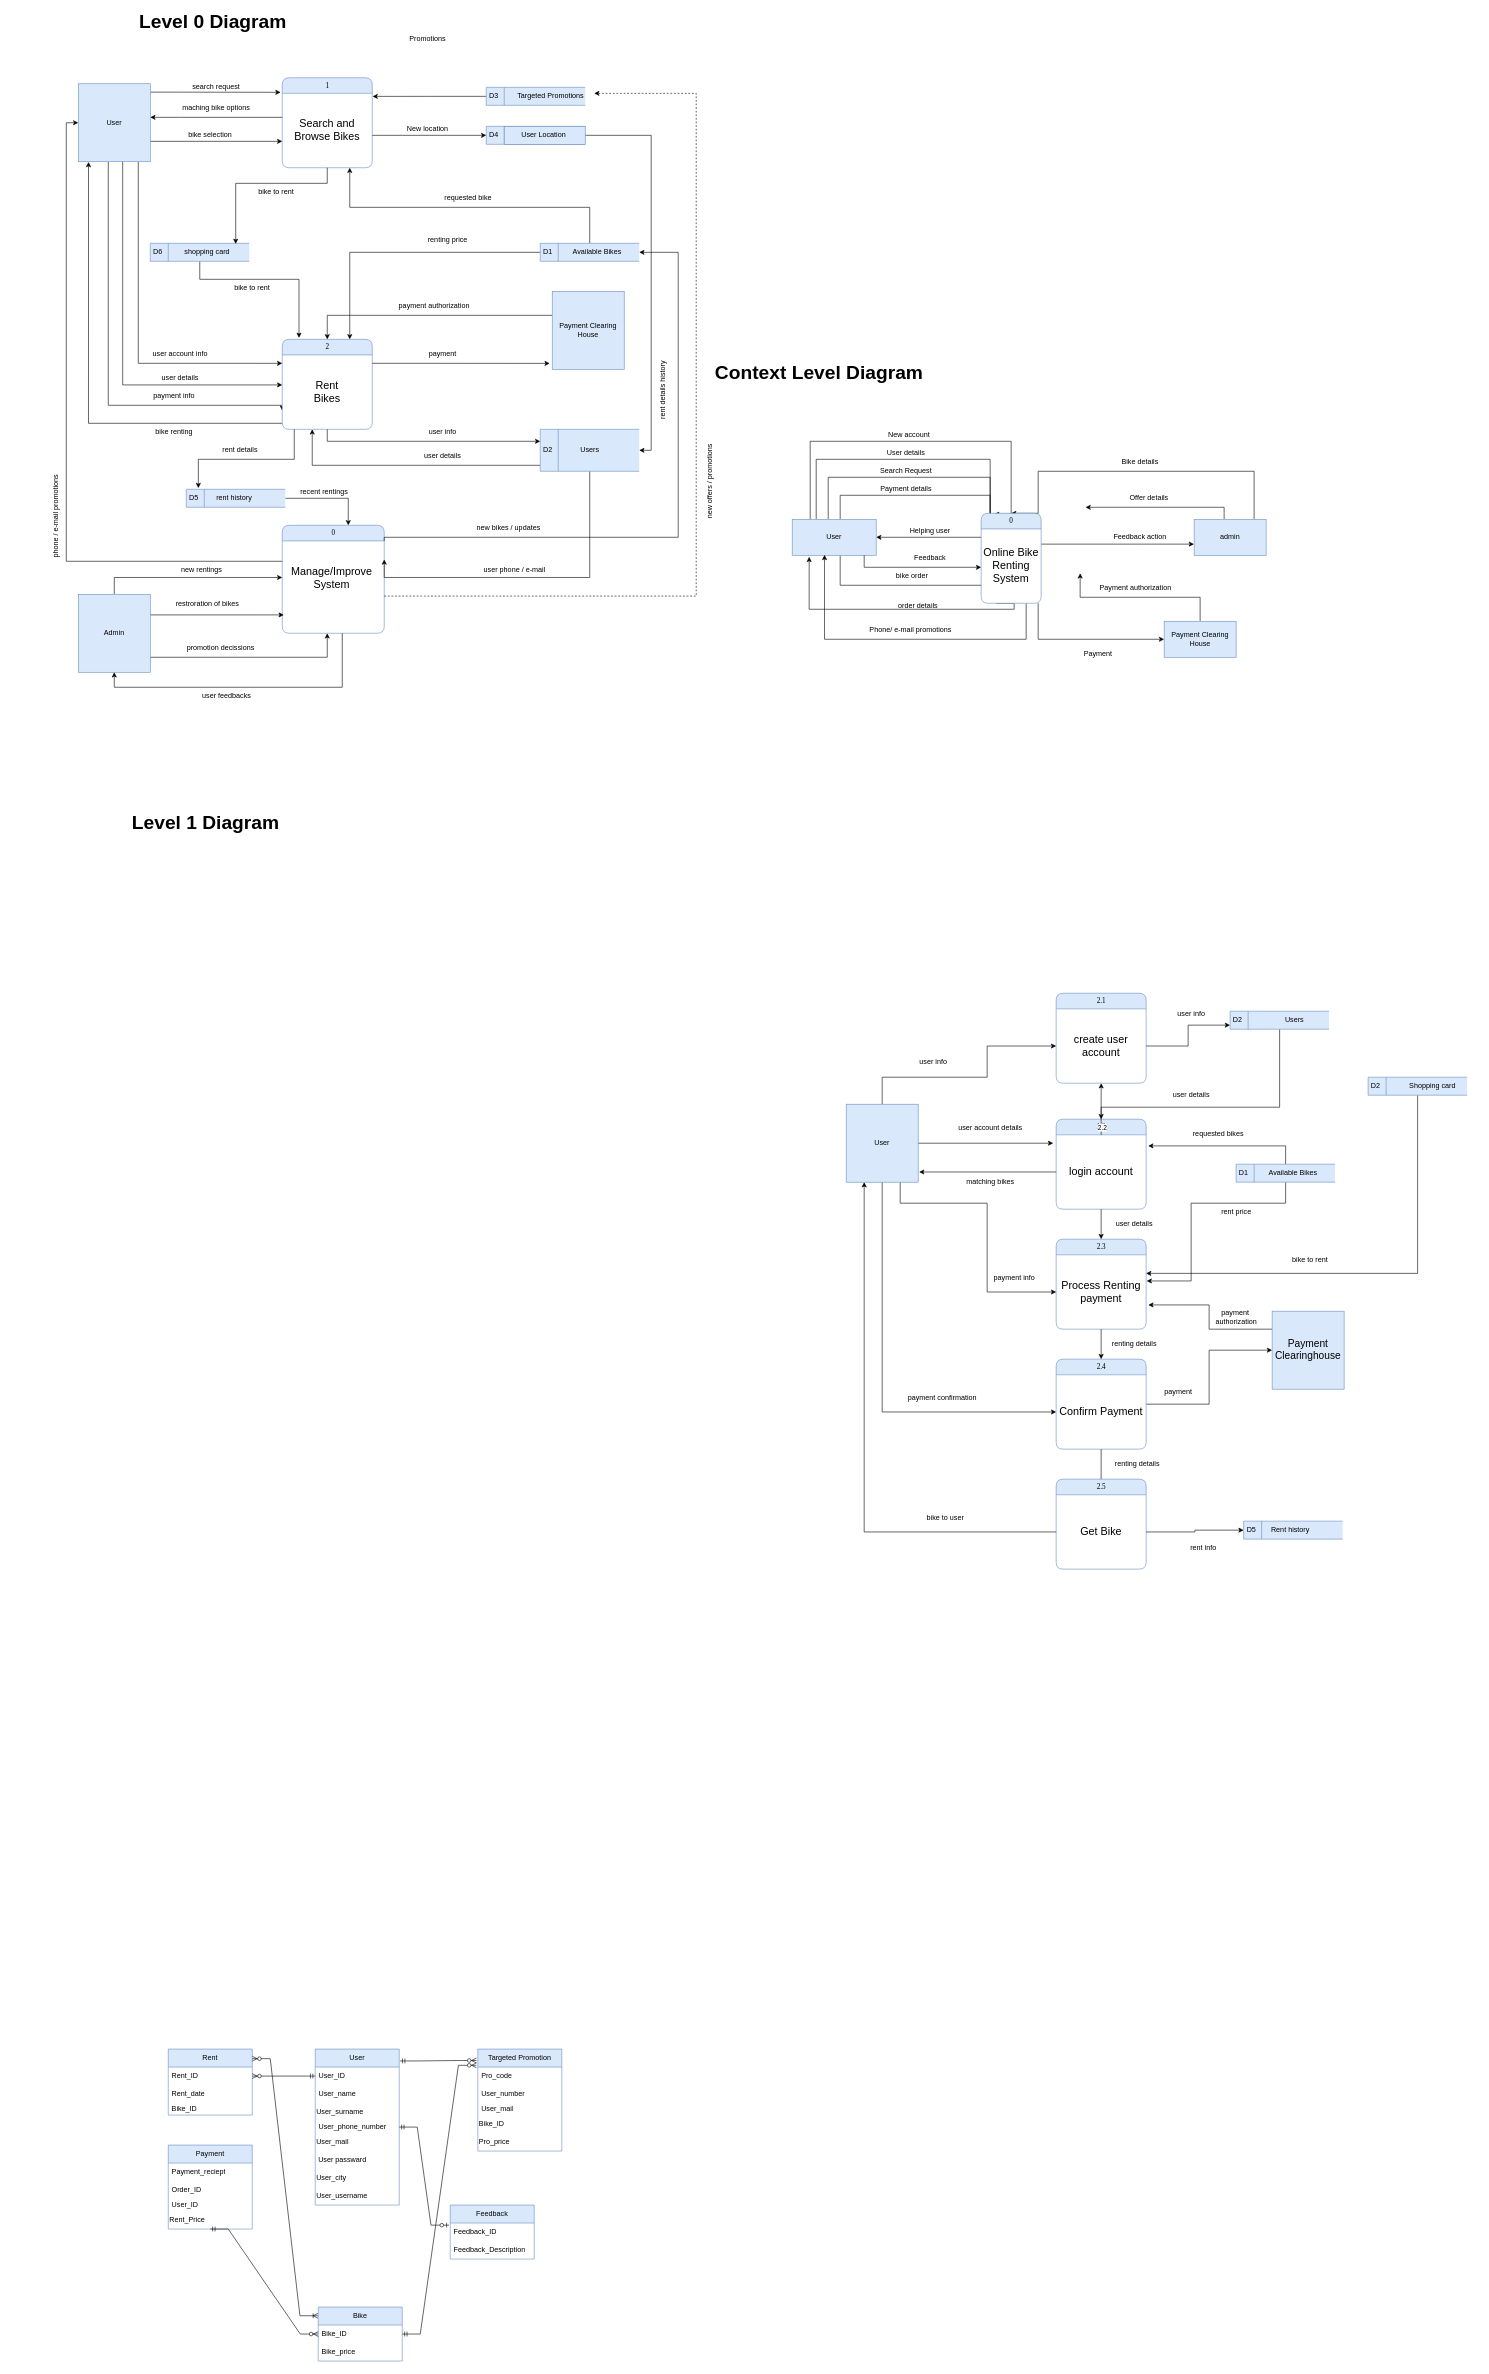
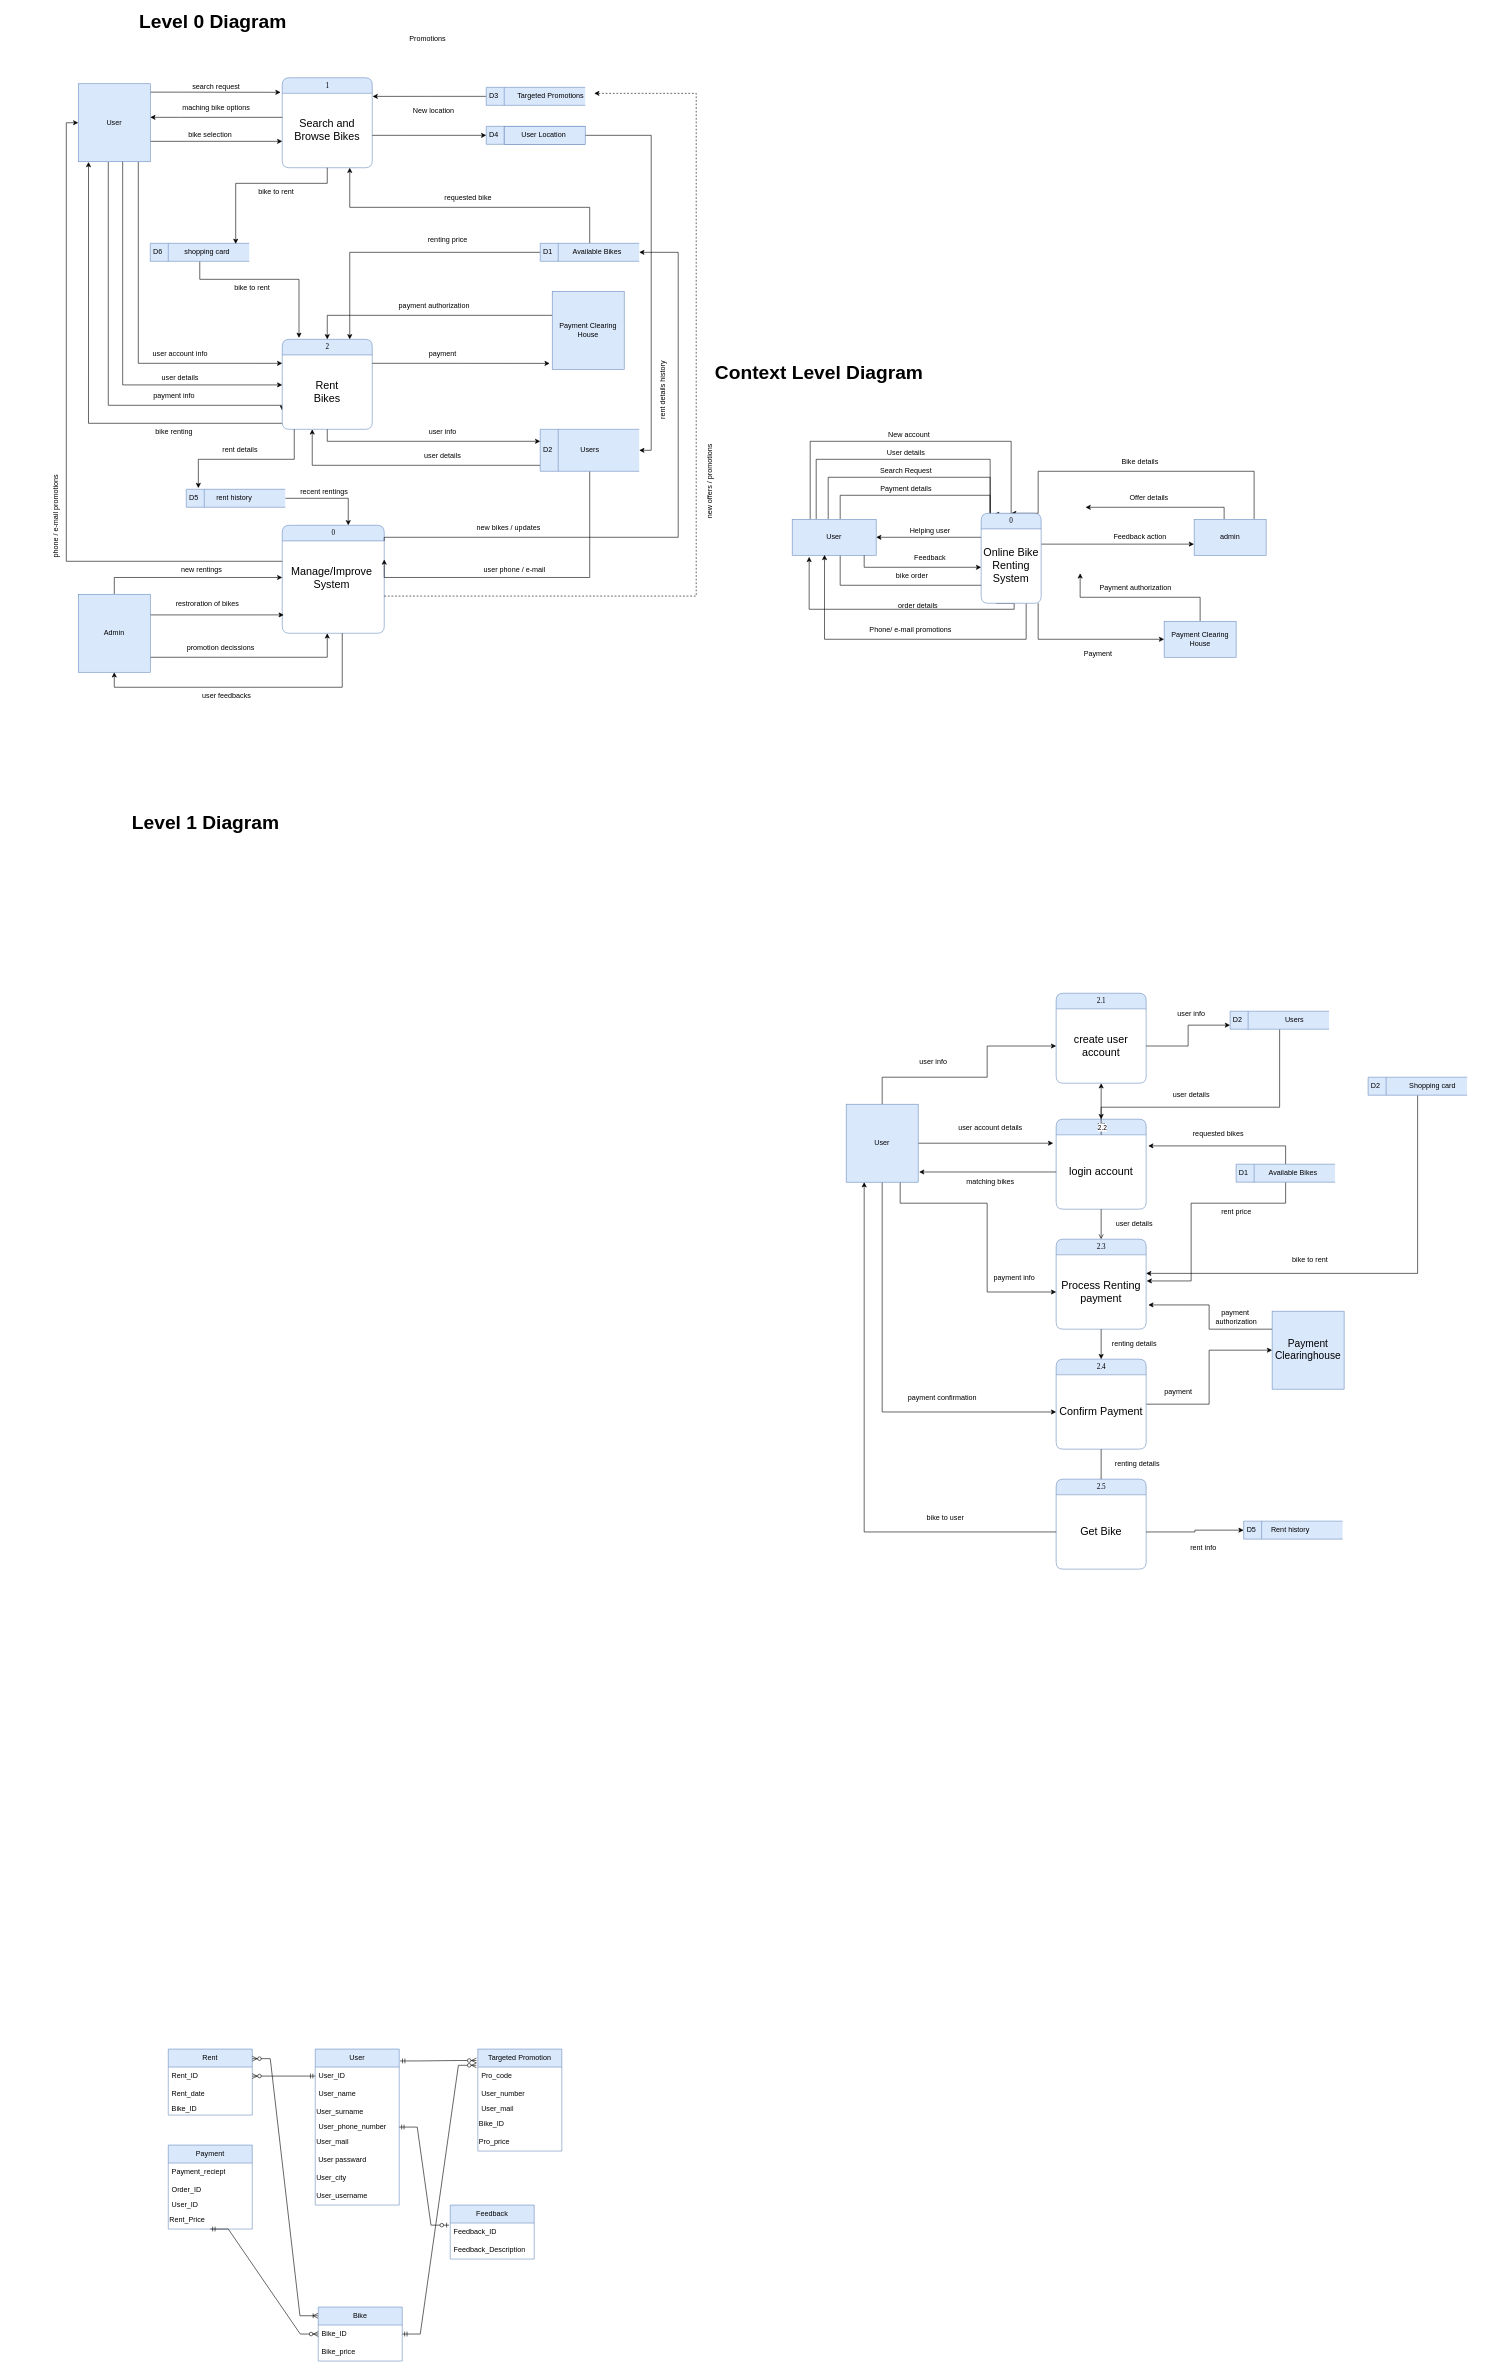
- <mxCell id="75" value="New location" style="text;html=1;strokeColor=none;fillColor=none;align=center;verticalAlign=middle;whiteSpace=wrap;rounded=0;" vertex="1" parent="1"><mxGeometry x="640" y="200" width="145" height="30" as="geometry" /></mxCell>
+ <mxCell id="75" value="New location" style="text;html=1;strokeColor=none;fillColor=none;align=center;verticalAlign=middle;whiteSpace=wrap;rounded=0;" vertex="1" parent="1"><mxGeometry x="650" y="170" width="145" height="30" as="geometry" /></mxCell>
- <mxCell id="202" style="edgeStyle=orthogonalEdgeStyle;rounded=0;orthogonalLoop=1;jettySize=auto;html=1;entryX=0.5;entryY=0;entryDx=0;entryDy=0;" edge="1" parent="1" source="157" target="158"><mxGeometry relative="1" as="geometry" /></mxCell>
+ <mxCell id="202" style="edgeStyle=orthogonalEdgeStyle;rounded=0;orthogonalLoop=1;jettySize=auto;html=1;entryX=0.5;entryY=0;entryDx=0;entryDy=0;endArrow=open;" edge="1" parent="1" source="157" target="158"><mxGeometry relative="1" as="geometry" /></mxCell>
